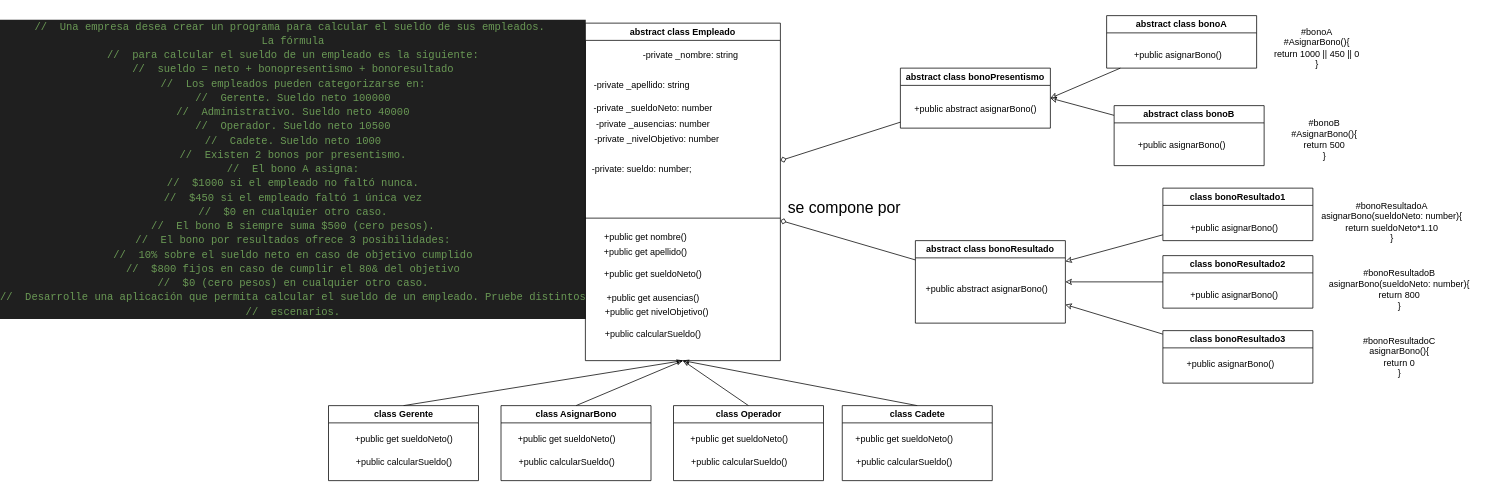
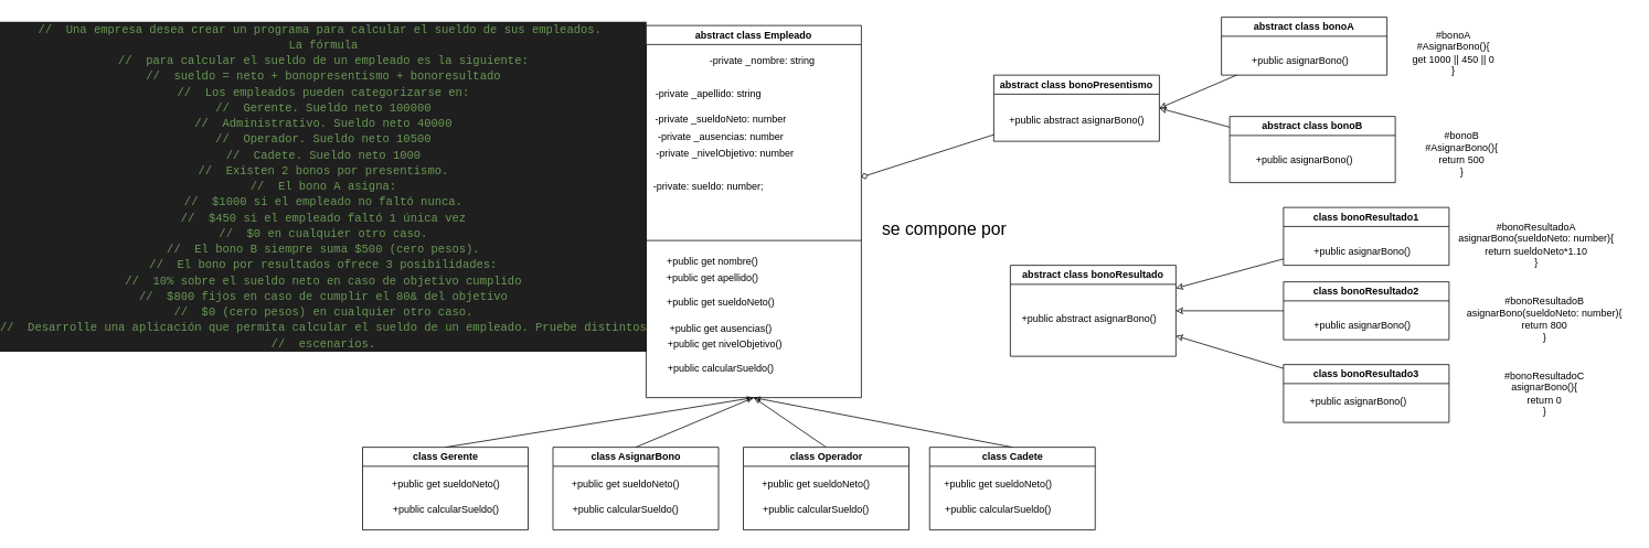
- <mxCell id="42" value="&lt;div&gt;#bonoA&lt;/div&gt;#AsignarBono(){&lt;div&gt;return 1000 || 450 || 0&lt;/div&gt;&lt;div&gt;}&lt;/div&gt;" style="text;html=1;align=center;verticalAlign=middle;resizable=0;points=[];autosize=1;strokeColor=none;fillColor=none;" vertex="1" parent="1"><mxGeometry x="1685" y="28" width="140" height="70" as="geometry" /></mxCell>
+ <mxCell id="42" value="&lt;div&gt;#bonoA&lt;/div&gt;#AsignarBono(){&lt;div&gt;get 1000 || 450 || 0&lt;/div&gt;&lt;div&gt;}&lt;/div&gt;" style="text;html=1;align=center;verticalAlign=middle;resizable=0;points=[];autosize=1;strokeColor=none;fillColor=none;" vertex="1" parent="1"><mxGeometry x="1685" y="28" width="140" height="70" as="geometry" /></mxCell>
- <mxCell id="44" value="se compone por" style="text;html=1;align=center;verticalAlign=middle;resizable=0;points=[];autosize=1;strokeColor=none;fillColor=none;fontSize=21;" vertex="1" parent="1"><mxGeometry x="1040" y="255" width="170" height="40" as="geometry" /></mxCell>
+ <mxCell id="44" value="se compone por" style="text;html=1;align=center;verticalAlign=middle;resizable=0;points=[];autosize=1;strokeColor=none;fillColor=none;fontSize=21;" vertex="1" parent="1"><mxGeometry x="1055" y="255" width="170" height="40" as="geometry" /></mxCell>
- <mxCell id="45" style="edgeStyle=none;html=1;endArrow=diamond;endFill=0;" edge="1" parent="1" source="46" target="3"><mxGeometry relative="1" as="geometry" /></mxCell>
